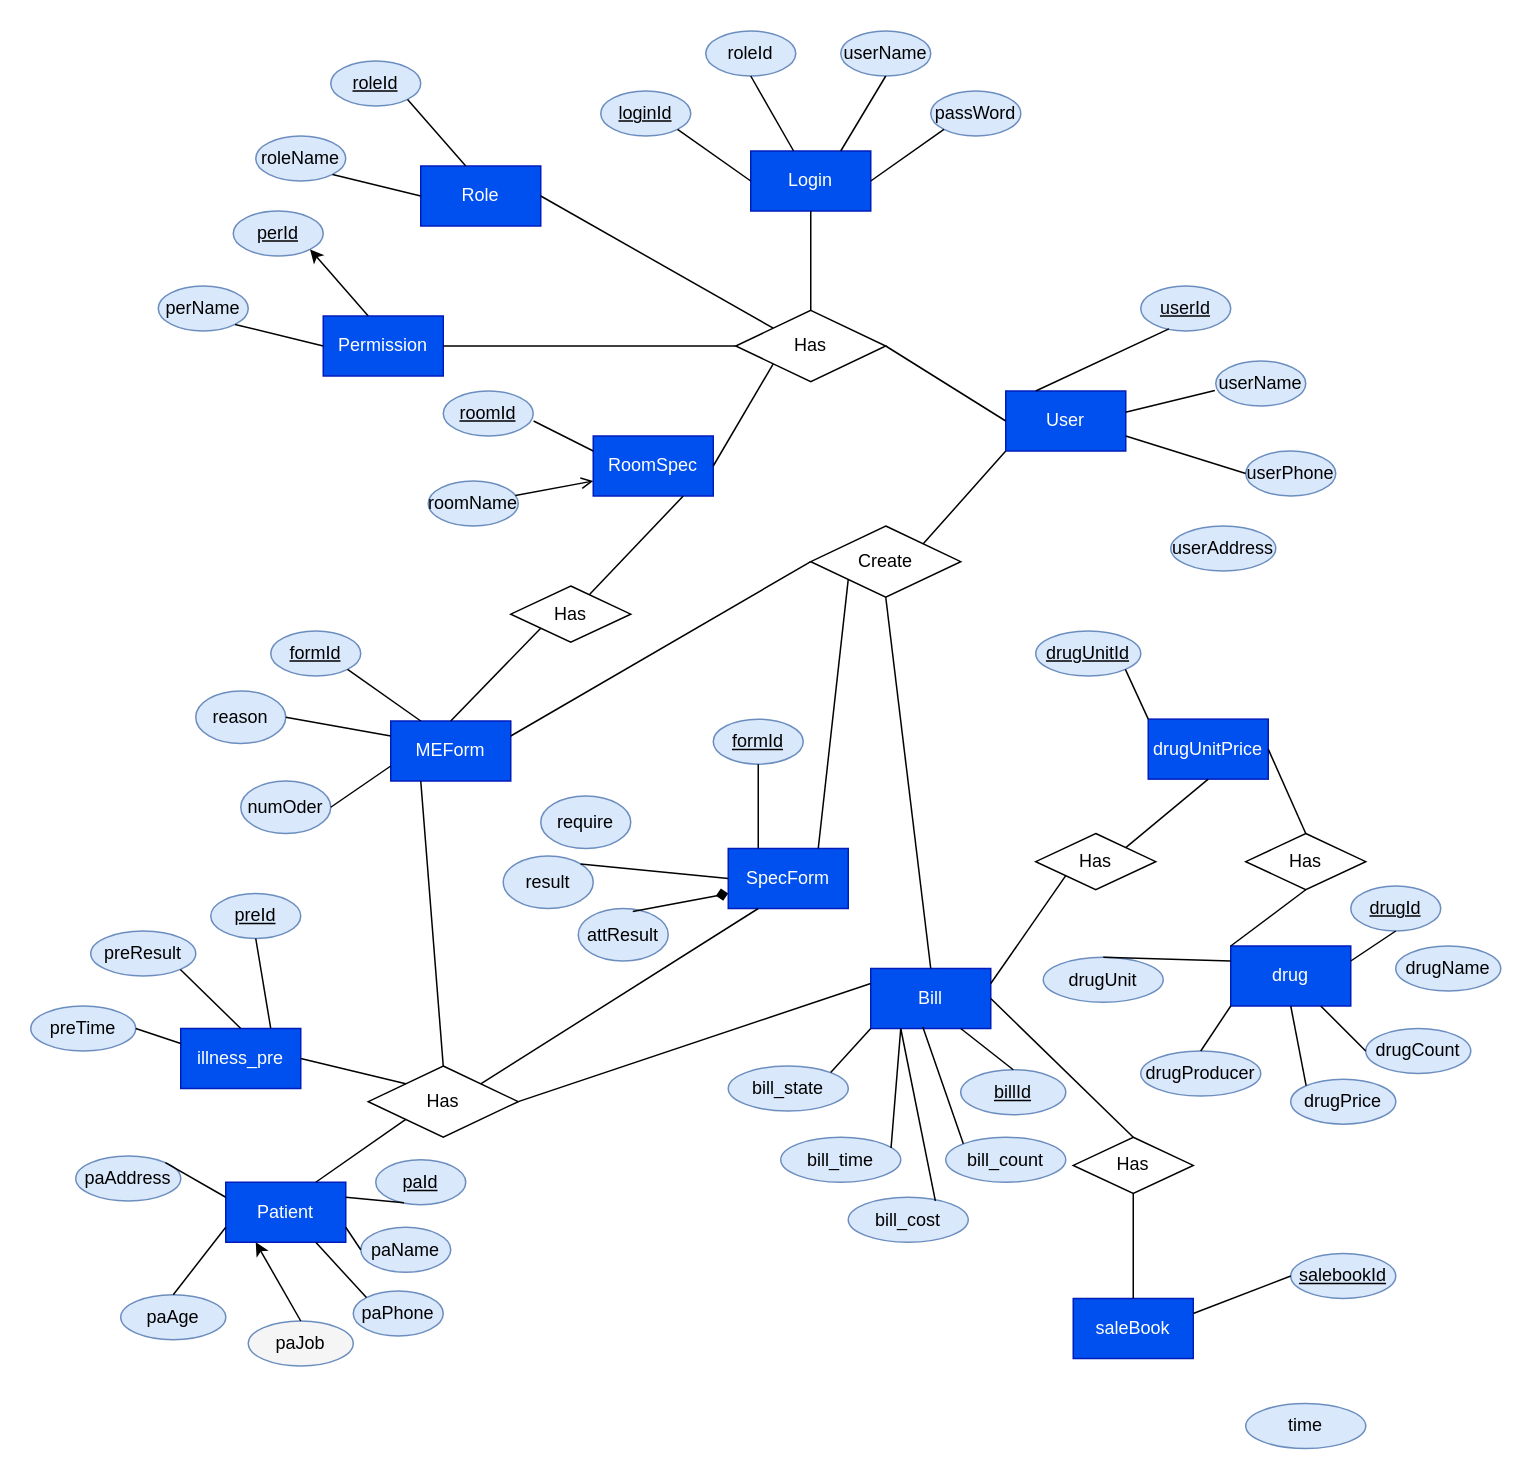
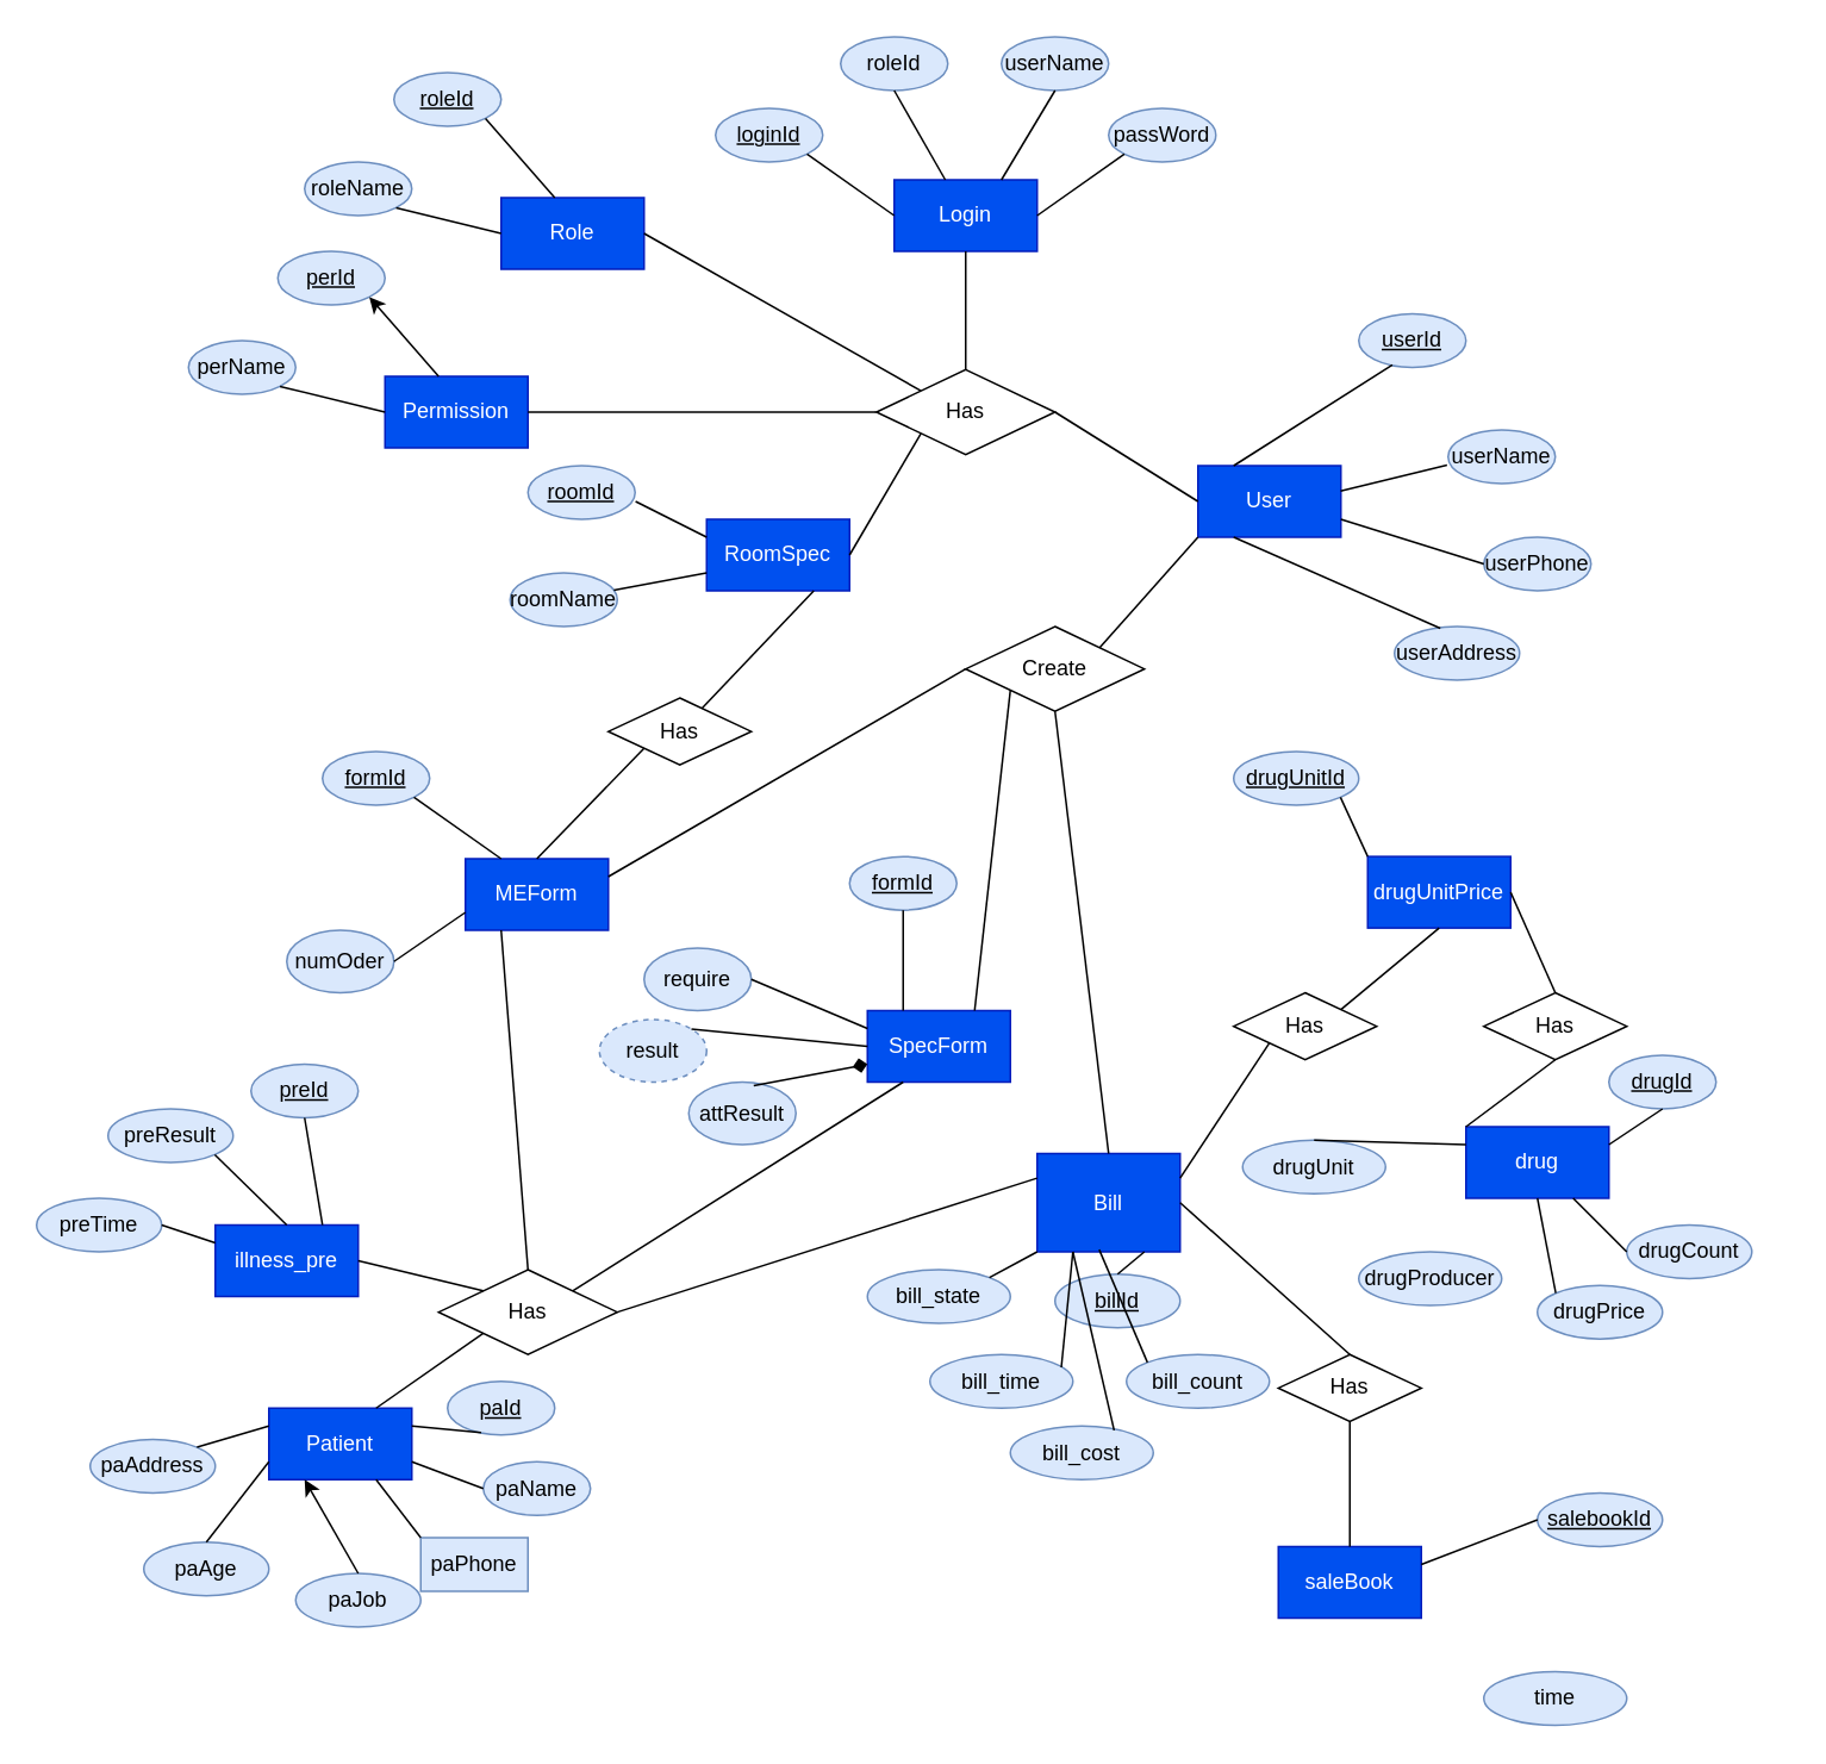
- <mxCell id="12" value="&lt;u&gt;userId&lt;/u&gt;" style="ellipse;whiteSpace=wrap;html=1;fillColor=#dae8fc;strokeColor=#6c8ebf;" parent="1" vertex="1"><mxGeometry x="760" y="190" width="60" height="30" as="geometry" /></mxCell>
+ <mxCell id="12" value="&lt;u&gt;userId&lt;/u&gt;" style="ellipse;whiteSpace=wrap;html=1;fillColor=#dae8fc;strokeColor=#6c8ebf;" parent="1" vertex="1"><mxGeometry x="760" y="175" width="60" height="30" as="geometry" /></mxCell>
- <mxCell id="59" value="" style="endArrow=open;html=1;rounded=0;entryX=0;entryY=0.75;entryDx=0;entryDy=0;" parent="1" source="57" target="55" edge="1"><mxGeometry width="50" height="50" relative="1" as="geometry"><mxPoint x="475" y="300" as="sourcePoint" /><mxPoint x="525" y="250" as="targetPoint" /></mxGeometry></mxCell>
+ <mxCell id="59" value="" style="endArrow=none;html=1;rounded=0;entryX=0;entryY=0.75;entryDx=0;entryDy=0;" parent="1" source="57" target="55" edge="1"><mxGeometry width="50" height="50" relative="1" as="geometry"><mxPoint x="475" y="300" as="sourcePoint" /><mxPoint x="525" y="250" as="targetPoint" /></mxGeometry></mxCell>
+ <mxCell id="19" value="" style="endArrow=none;html=1;rounded=0;entryX=0.25;entryY=1;entryDx=0;entryDy=0;exitX=0.366;exitY=0.033;exitDx=0;exitDy=0;exitPerimeter=0;" parent="1" source="17" target="11" edge="1"><mxGeometry width="50" height="50" relative="1" as="geometry"><mxPoint x="740" y="400" as="sourcePoint" /><mxPoint x="790" y="350" as="targetPoint" /></mxGeometry></mxCell>
- <mxCell id="51" value="reason" style="ellipse;whiteSpace=wrap;html=1;fillColor=#dae8fc;strokeColor=#6c8ebf;" parent="1" vertex="1"><mxGeometry x="130" y="460" width="60" height="35" as="geometry" /></mxCell>
- <mxCell id="52" value="" style="endArrow=none;html=1;rounded=0;entryX=1;entryY=0.5;entryDx=0;entryDy=0;exitX=0;exitY=0.25;exitDx=0;exitDy=0;" parent="1" source="48" target="51" edge="1"><mxGeometry width="50" height="50" relative="1" as="geometry"><mxPoint x="340" y="540" as="sourcePoint" /><mxPoint x="390" y="490" as="targetPoint" /></mxGeometry></mxCell>
+ <mxCell id="73" value="" style="endArrow=none;html=1;rounded=0;exitX=1;exitY=0.5;exitDx=0;exitDy=0;entryX=0;entryY=0.25;entryDx=0;entryDy=0;" parent="1" source="69" target="64" edge="1"><mxGeometry width="50" height="50" relative="1" as="geometry"><mxPoint x="405" y="577.5" as="sourcePoint" /><mxPoint x="665" y="555" as="targetPoint" /></mxGeometry></mxCell>
- <mxCell id="71" value="result" style="ellipse;whiteSpace=wrap;html=1;fillColor=#dae8fc;strokeColor=#6c8ebf;" parent="1" vertex="1"><mxGeometry x="335" y="570" width="60" height="35" as="geometry" /></mxCell>
+ <mxCell id="71" value="result" style="ellipse;whiteSpace=wrap;html=1;fillColor=#dae8fc;strokeColor=#6c8ebf;dashed=1;" parent="1" vertex="1"><mxGeometry x="335" y="570" width="60" height="35" as="geometry" /></mxCell>
- <mxCell id="88" value="drugName" style="ellipse;whiteSpace=wrap;html=1;fillColor=#dae8fc;strokeColor=#6c8ebf;" parent="1" vertex="1"><mxGeometry x="930" y="630" width="70" height="30" as="geometry" /></mxCell>
- <mxCell id="104" value="Bill" style="rounded=0;whiteSpace=wrap;html=1;fillColor=#0050ef;strokeColor=#001DBC;fontColor=#ffffff;" parent="1" vertex="1"><mxGeometry x="580" y="645" width="80" height="40" as="geometry" /></mxCell>
+ <mxCell id="104" value="Bill" style="rounded=0;whiteSpace=wrap;html=1;fillColor=#0050ef;strokeColor=#001DBC;fontColor=#ffffff;" parent="1" vertex="1"><mxGeometry x="580" y="645" width="80" height="55" as="geometry" /></mxCell>
- <mxCell id="96" value="" style="endArrow=none;html=1;rounded=0;entryX=0.5;entryY=0;entryDx=0;entryDy=0;exitX=0;exitY=1;exitDx=0;exitDy=0;" parent="1" source="86" target="91" edge="1"><mxGeometry width="50" height="50" relative="1" as="geometry"><mxPoint x="980" y="702.5" as="sourcePoint" /><mxPoint x="1070.163" y="736.931" as="targetPoint" /></mxGeometry></mxCell>
- <mxCell id="101" value="&lt;u&gt;billId&lt;/u&gt;" style="ellipse;whiteSpace=wrap;html=1;fillColor=#dae8fc;strokeColor=#6c8ebf;" parent="1" vertex="1"><mxGeometry x="640" y="712.5" width="70" height="30" as="geometry" /></mxCell>
+ <mxCell id="101" value="&lt;u&gt;billId&lt;/u&gt;" style="ellipse;whiteSpace=wrap;html=1;fillColor=#dae8fc;strokeColor=#6c8ebf;" parent="1" vertex="1"><mxGeometry x="590" y="712.5" width="70" height="30" as="geometry" /></mxCell>
- <mxCell id="26" value="paAddress" style="ellipse;whiteSpace=wrap;html=1;fillColor=#dae8fc;strokeColor=#6c8ebf;" parent="1" vertex="1"><mxGeometry x="50" y="770" width="70" height="30" as="geometry" /></mxCell>
+ <mxCell id="26" value="paAddress" style="ellipse;whiteSpace=wrap;html=1;fillColor=#dae8fc;strokeColor=#6c8ebf;" parent="1" vertex="1"><mxGeometry x="50" y="805" width="70" height="30" as="geometry" /></mxCell>
- <mxCell id="23" value="paName" style="ellipse;whiteSpace=wrap;html=1;fillColor=#dae8fc;strokeColor=#6c8ebf;" parent="1" vertex="1"><mxGeometry x="240" y="817.5" width="60" height="30" as="geometry" /></mxCell>
+ <mxCell id="23" value="paName" style="ellipse;whiteSpace=wrap;html=1;fillColor=#dae8fc;strokeColor=#6c8ebf;" parent="1" vertex="1"><mxGeometry x="270" y="817.5" width="60" height="30" as="geometry" /></mxCell>
- <mxCell id="25" value="paPhone" style="ellipse;whiteSpace=wrap;html=1;fillColor=#dae8fc;strokeColor=#6c8ebf;" parent="1" vertex="1"><mxGeometry x="235" y="860" width="60" height="30" as="geometry" /></mxCell>
+ <mxCell id="25" value="paPhone" style="whiteSpace=wrap;html=1;fillColor=#dae8fc;strokeColor=#6c8ebf;rounded=0;" parent="1" vertex="1"><mxGeometry x="235" y="860" width="60" height="30" as="geometry" /></mxCell>
- <mxCell id="31" value="paJob" style="ellipse;whiteSpace=wrap;html=1;fillColor=#f5f5f5;strokeColor=#6c8ebf;" parent="1" vertex="1"><mxGeometry x="165" y="880" width="70" height="30" as="geometry" /></mxCell>
+ <mxCell id="31" value="paJob" style="ellipse;whiteSpace=wrap;html=1;fillColor=#dae8fc;strokeColor=#6c8ebf;" parent="1" vertex="1"><mxGeometry x="165" y="880" width="70" height="30" as="geometry" /></mxCell>
